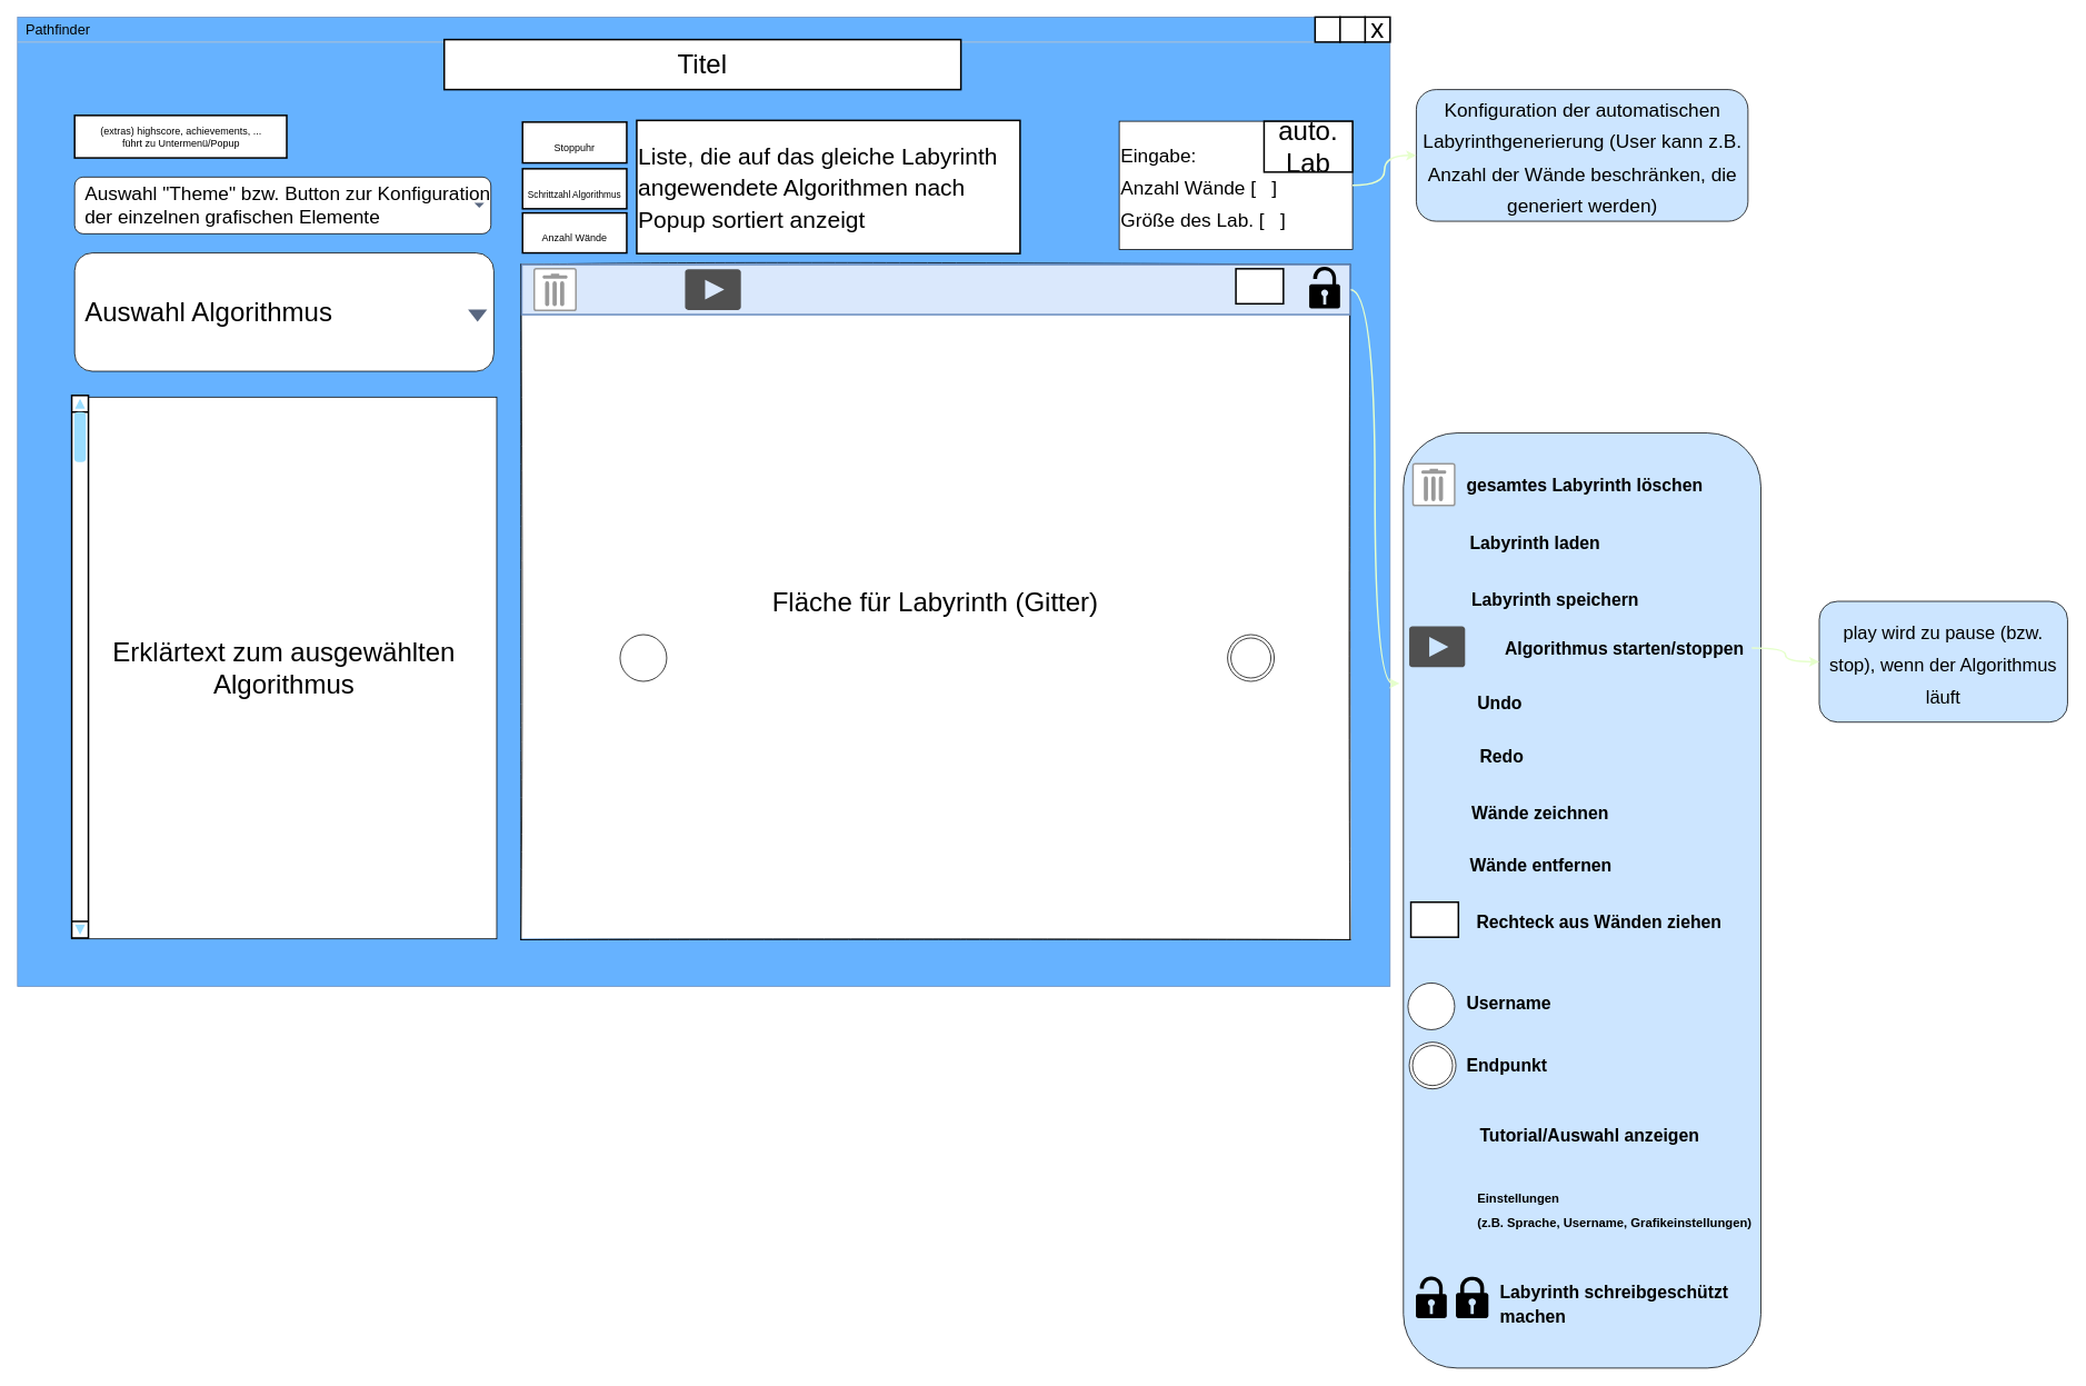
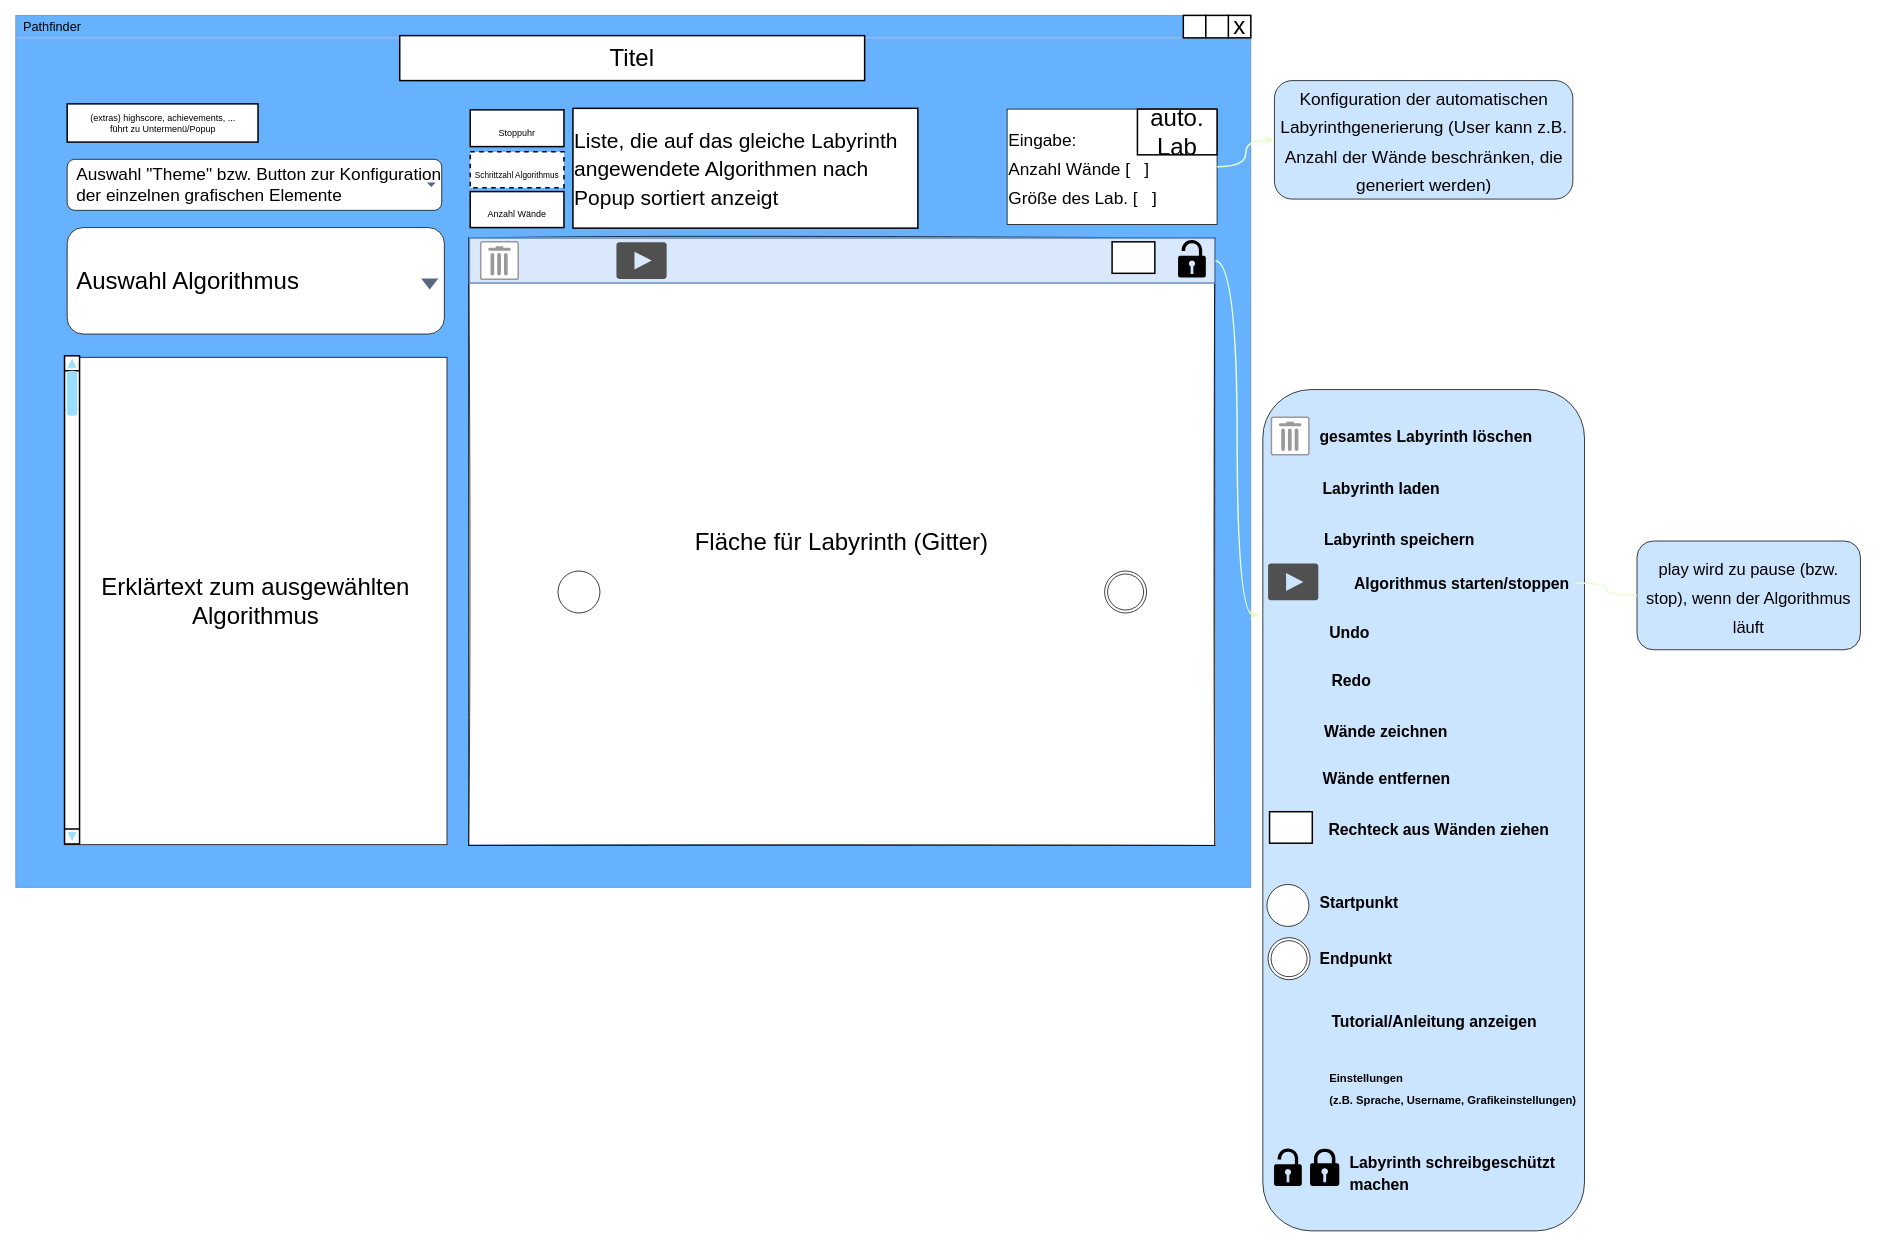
- <mxCell id="32" value="&lt;font style=&quot;font-size: 11px ; line-height: 1.2&quot;&gt;Schrittzahl Algorithmus&lt;/font&gt;" style="rounded=0;whiteSpace=wrap;html=1;shadow=0;labelBackgroundColor=none;sketch=0;fontSize=32;fontColor=#000000;strokeColor=default;strokeWidth=2;fillColor=default;gradientColor=none;" parent="1" vertex="1"><mxGeometry x="626" y="202" width="125" height="48" as="geometry" /></mxCell>
+ <mxCell id="32" value="&lt;font style=&quot;font-size: 11px ; line-height: 1.2&quot;&gt;Schrittzahl Algorithmus&lt;/font&gt;" style="rounded=0;whiteSpace=wrap;html=1;shadow=0;labelBackgroundColor=none;sketch=0;fontSize=32;fontColor=#000000;strokeColor=default;strokeWidth=2;fillColor=default;gradientColor=none;dashed=1;" parent="1" vertex="1"><mxGeometry x="626" y="202" width="125" height="48" as="geometry" /></mxCell>
- <mxCell id="57" style="edgeStyle=orthogonalEdgeStyle;curved=1;orthogonalLoop=1;jettySize=auto;html=1;entryX=0;entryY=0.5;entryDx=0;entryDy=0;fontSize=28;fontColor=#CCE5FF;strokeColor=#E6FFCC;strokeWidth=2;" parent="1" source="58" target="24" edge="1"><mxGeometry relative="1" as="geometry" /></mxCell>
+ <mxCell id="57" style="edgeStyle=orthogonalEdgeStyle;curved=1;orthogonalLoop=1;jettySize=auto;html=1;entryX=0;entryY=0.5;entryDx=0;entryDy=0;fontSize=28;fontColor=#CCE5FF;strokeColor=#E6FFCC;strokeWidth=2;endArrow=none;" parent="1" source="58" target="24" edge="1"><mxGeometry relative="1" as="geometry" /></mxCell>
- <mxCell id="67" value="&lt;font style=&quot;font-size: 21px&quot;&gt;Username&lt;/font&gt;" style="text;strokeColor=none;fillColor=none;html=1;fontSize=24;fontStyle=1;verticalAlign=middle;align=left;sketch=0;" parent="1" vertex="1"><mxGeometry x="1757" y="1183" width="311" height="40" as="geometry" /></mxCell>
+ <mxCell id="67" value="&lt;font style=&quot;font-size: 21px&quot;&gt;Startpunkt&lt;/font&gt;" style="text;strokeColor=none;fillColor=none;html=1;fontSize=24;fontStyle=1;verticalAlign=middle;align=left;sketch=0;" parent="1" vertex="1"><mxGeometry x="1757" y="1183" width="311" height="40" as="geometry" /></mxCell>
- <mxCell id="71" value="&lt;font style=&quot;font-size: 21px&quot;&gt;Tutorial/Auswahl anzeigen&lt;/font&gt;" style="text;strokeColor=none;fillColor=none;html=1;fontSize=24;fontStyle=1;verticalAlign=middle;align=left;sketch=0;" parent="1" vertex="1"><mxGeometry x="1773" y="1341" width="311" height="40" as="geometry" /></mxCell>
+ <mxCell id="71" value="&lt;font style=&quot;font-size: 21px&quot;&gt;Tutorial/Anleitung anzeigen&lt;/font&gt;" style="text;strokeColor=none;fillColor=none;html=1;fontSize=24;fontStyle=1;verticalAlign=middle;align=left;sketch=0;" parent="1" vertex="1"><mxGeometry x="1773" y="1341" width="311" height="40" as="geometry" /></mxCell>
